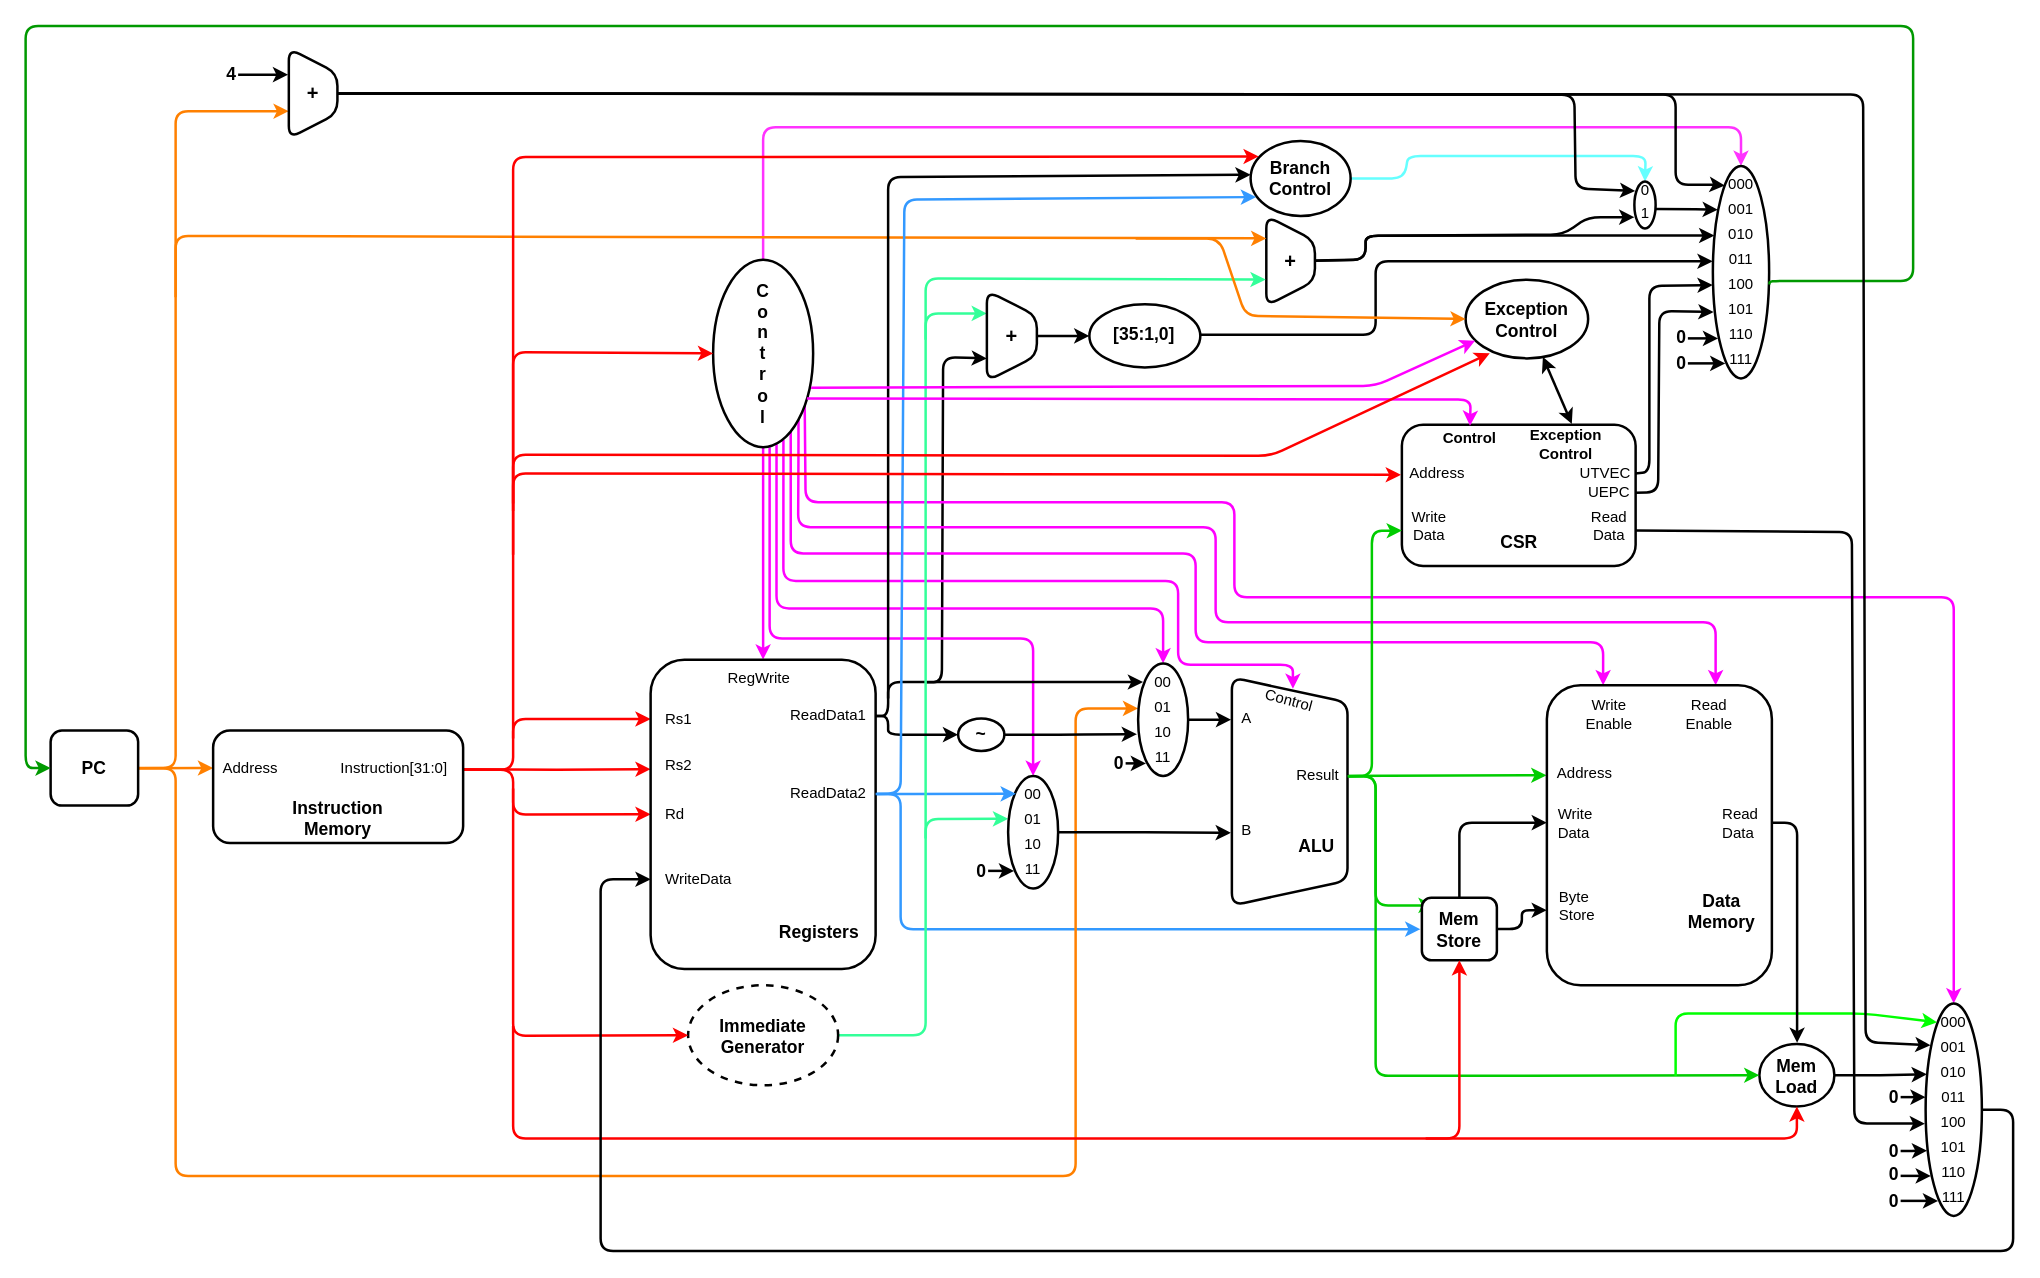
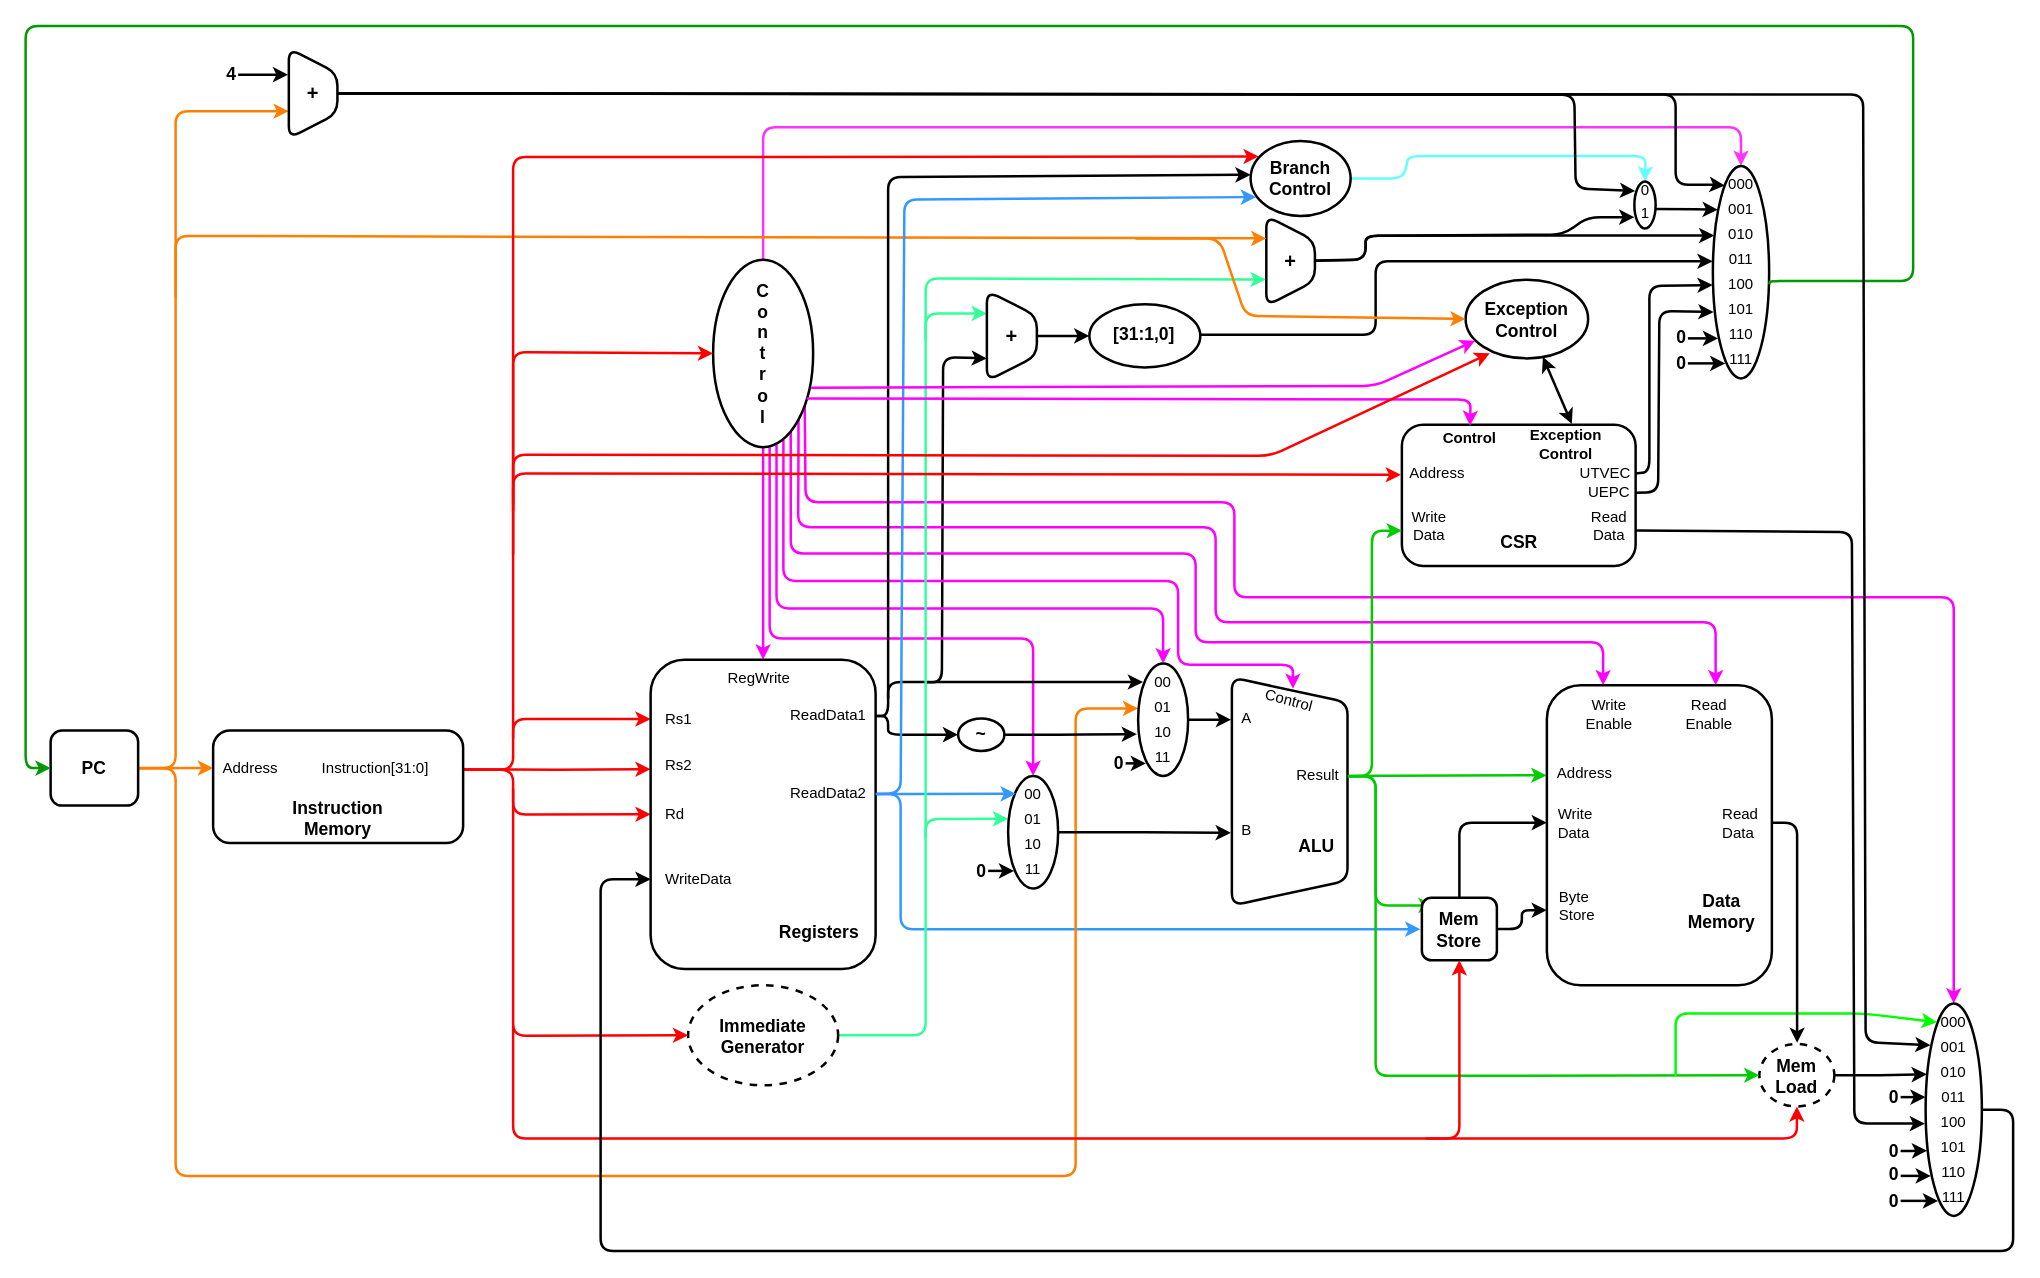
- <mxCell id="178" value="&lt;b&gt;&lt;font style=&quot;font-size: 14px&quot;&gt;[35:1,0]&lt;/font&gt;&lt;/b&gt;" style="text;html=1;strokeColor=none;fillColor=none;align=center;verticalAlign=middle;whiteSpace=wrap;rounded=0;" parent="1" vertex="1"><mxGeometry x="895.37" y="257.25" width="40" height="20" as="geometry" /></mxCell>
+ <mxCell id="178" value="&lt;b&gt;&lt;font style=&quot;font-size: 14px&quot;&gt;[31:1,0]&lt;/font&gt;&lt;/b&gt;" style="text;html=1;strokeColor=none;fillColor=none;align=center;verticalAlign=middle;whiteSpace=wrap;rounded=0;" parent="1" vertex="1"><mxGeometry x="895.37" y="257.25" width="40" height="20" as="geometry" /></mxCell>
- <mxCell id="35" value="Instruction[31:0]" style="text;html=1;strokeColor=none;fillColor=none;align=center;verticalAlign=middle;whiteSpace=wrap;rounded=0;" parent="31" vertex="1"><mxGeometry x="100" y="20" width="90" height="20" as="geometry" /></mxCell>
+ <mxCell id="35" value="Instruction[31:0]" style="text;html=1;strokeColor=none;fillColor=none;align=center;verticalAlign=middle;whiteSpace=wrap;rounded=0;" parent="31" vertex="1"><mxGeometry x="85" y="20" width="90" height="20" as="geometry" /></mxCell>
- <mxCell id="57" value="&lt;b style=&quot;font-size: 14px&quot;&gt;Mem&lt;br&gt;Load&lt;/b&gt;" style="ellipse;whiteSpace=wrap;html=1;rounded=1;strokeWidth=2;align=center;" parent="1" vertex="1"><mxGeometry x="1407" y="834.5" width="60" height="50" as="geometry" /></mxCell>
+ <mxCell id="57" value="&lt;b style=&quot;font-size: 14px&quot;&gt;Mem&lt;br&gt;Load&lt;/b&gt;" style="ellipse;whiteSpace=wrap;html=1;rounded=1;strokeWidth=2;align=center;dashed=1;" parent="1" vertex="1"><mxGeometry x="1407" y="834.5" width="60" height="50" as="geometry" /></mxCell>
